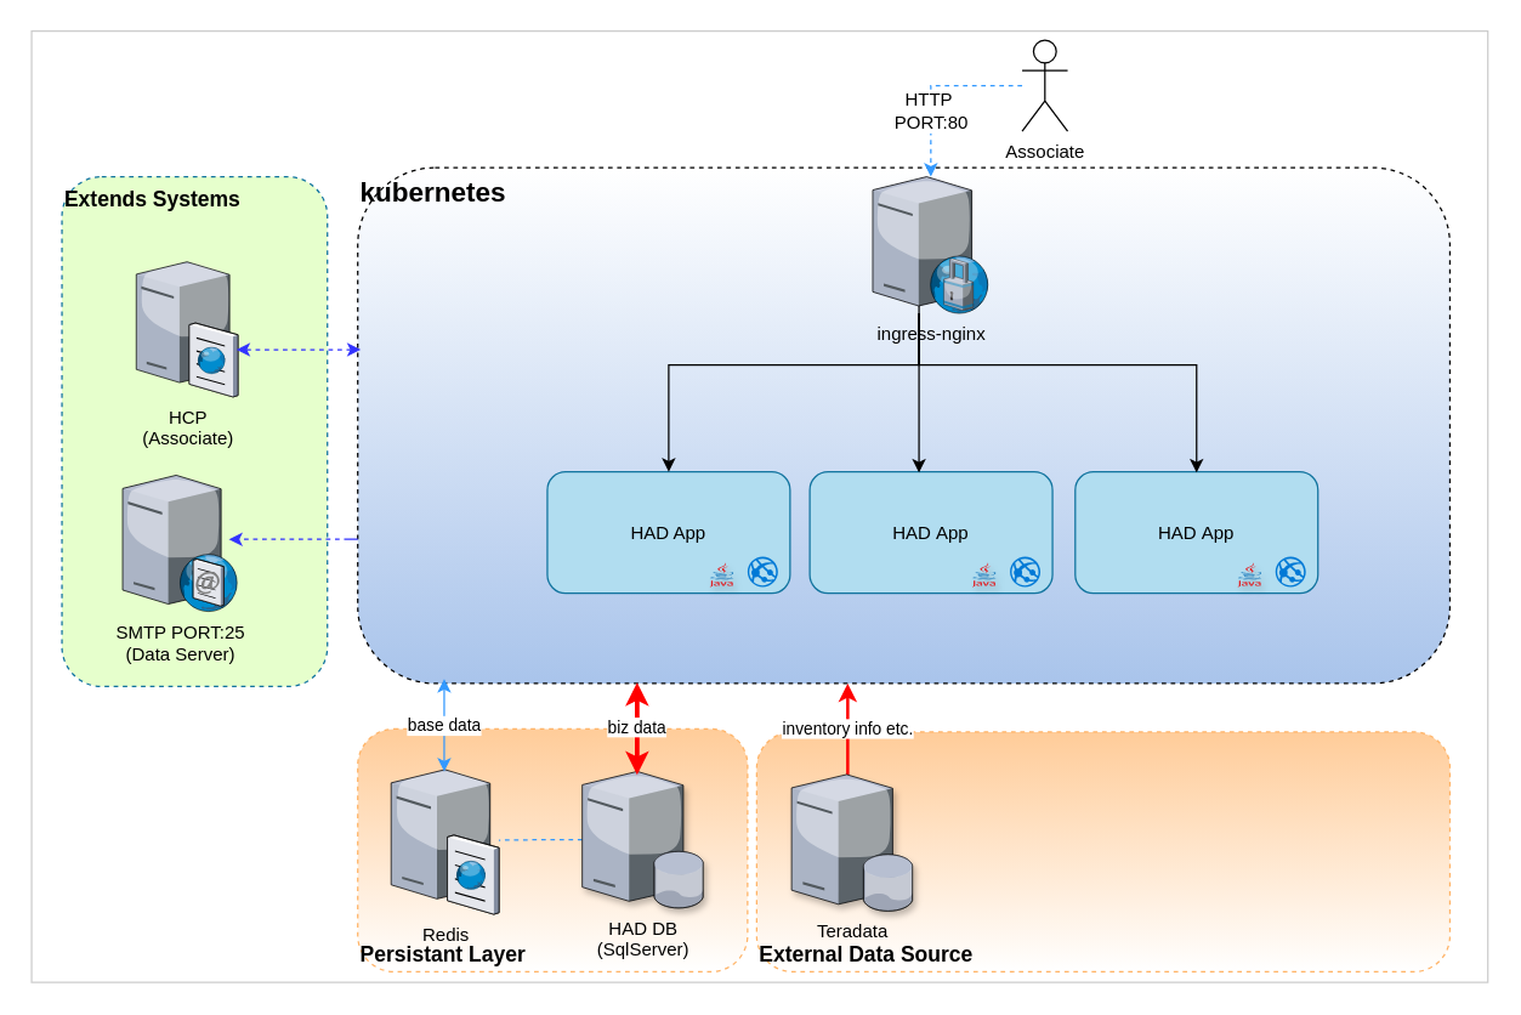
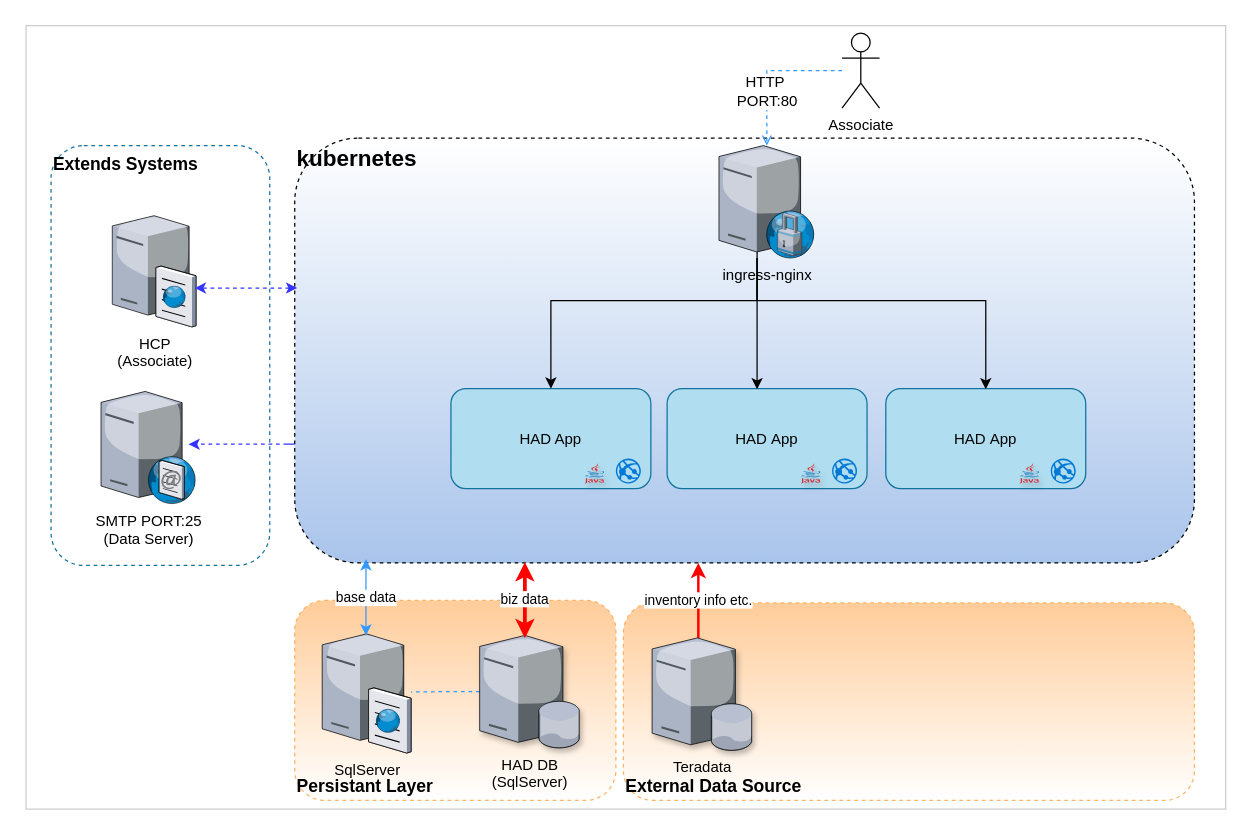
- <mxCell id="27" style="edgeStyle=orthogonalEdgeStyle;rounded=0;orthogonalLoop=1;jettySize=auto;html=1;startArrow=none;startFill=0;endArrow=classic;endFill=1;strokeColor=#3399FF;dashed=1;" edge="1" parent="1" source="29" target="25"><mxGeometry relative="1" as="geometry" /></mxCell>
+ <mxCell id="27" style="edgeStyle=orthogonalEdgeStyle;rounded=0;orthogonalLoop=1;jettySize=auto;html=1;startArrow=none;startFill=0;endArrow=open;endFill=1;strokeColor=#3399FF;dashed=1;" edge="1" parent="1" source="29" target="25"><mxGeometry relative="1" as="geometry" /></mxCell>
- <mxCell id="4" value="&lt;b&gt;&lt;font style=&quot;font-size: 14px&quot;&gt;Extends Systems&lt;/font&gt;&lt;/b&gt;" style="rounded=1;whiteSpace=wrap;html=1;align=left;strokeColor=#10739e;fillColor=#E6FFCC;shadow=0;fontSize=12;verticalAlign=top;dashed=1;" vertex="1" parent="1"><mxGeometry x="40" y="116" width="175" height="336" as="geometry" /></mxCell>
+ <mxCell id="4" value="&lt;b&gt;&lt;font style=&quot;font-size: 14px&quot;&gt;Extends Systems&lt;/font&gt;&lt;/b&gt;" style="rounded=1;whiteSpace=wrap;html=1;align=left;strokeColor=#10739e;fillColor=#ffffff;shadow=0;fontSize=12;verticalAlign=top;dashed=1;" vertex="1" parent="1"><mxGeometry x="40" y="116" width="175" height="336" as="geometry" /></mxCell>
- <mxCell id="33" value="&lt;div style=&quot;text-align: right&quot;&gt;&lt;span&gt;Redis&lt;/span&gt;&lt;/div&gt;" style="verticalLabelPosition=bottom;aspect=fixed;html=1;verticalAlign=top;strokeColor=none;align=center;outlineConnect=0;shape=mxgraph.citrix.cache_server;" vertex="1" parent="1"><mxGeometry x="257" y="504.5" width="71" height="97.5" as="geometry" /></mxCell>
+ <mxCell id="33" value="&lt;div style=&quot;text-align: right&quot;&gt;&lt;span&gt;SqlServer&lt;/span&gt;&lt;/div&gt;" style="verticalLabelPosition=bottom;aspect=fixed;html=1;verticalAlign=top;strokeColor=none;align=center;outlineConnect=0;shape=mxgraph.citrix.cache_server;" vertex="1" parent="1"><mxGeometry x="257" y="504.5" width="71" height="97.5" as="geometry" /></mxCell>
